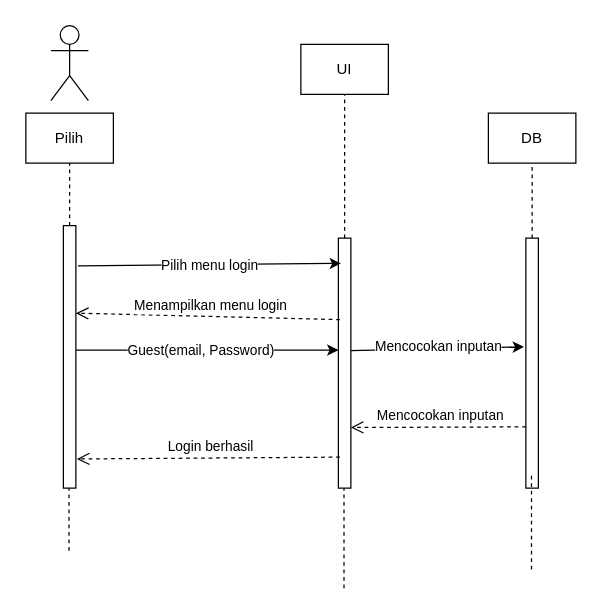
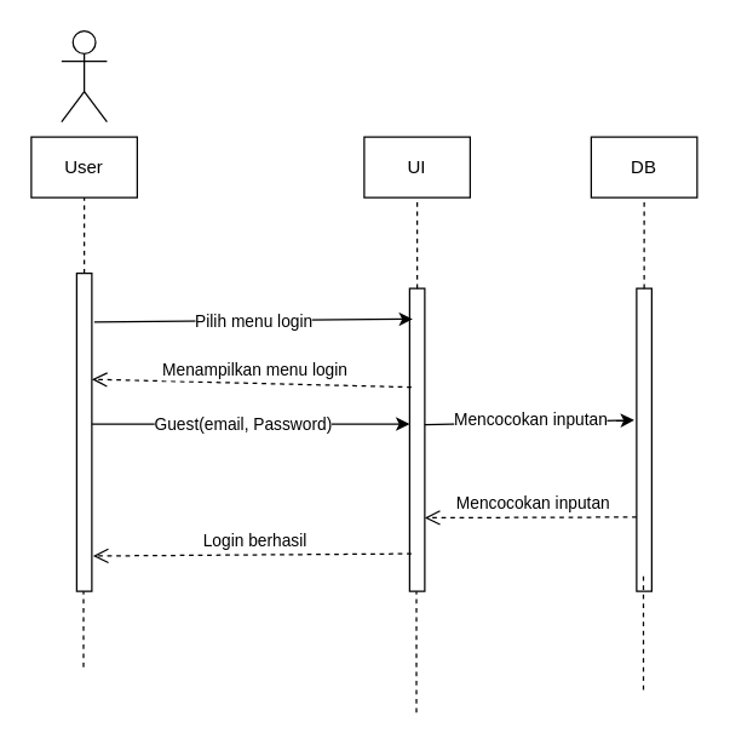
- <mxCell id="8" value="UI" style="rounded=0;whiteSpace=wrap;html=1;" vertex="1" parent="1"><mxGeometry x="240" y="35" width="70" height="40" as="geometry" /></mxCell>
+ <mxCell id="8" value="UI" style="rounded=0;whiteSpace=wrap;html=1;" vertex="1" parent="1"><mxGeometry x="240" y="90" width="70" height="40" as="geometry" /></mxCell>
- <mxCell id="3" value="Pilih" style="rounded=0;whiteSpace=wrap;html=1;" vertex="1" parent="1"><mxGeometry x="20" y="90" width="70" height="40" as="geometry" /></mxCell>
+ <mxCell id="3" value="User" style="rounded=0;whiteSpace=wrap;html=1;" vertex="1" parent="1"><mxGeometry x="20" y="90" width="70" height="40" as="geometry" /></mxCell>
